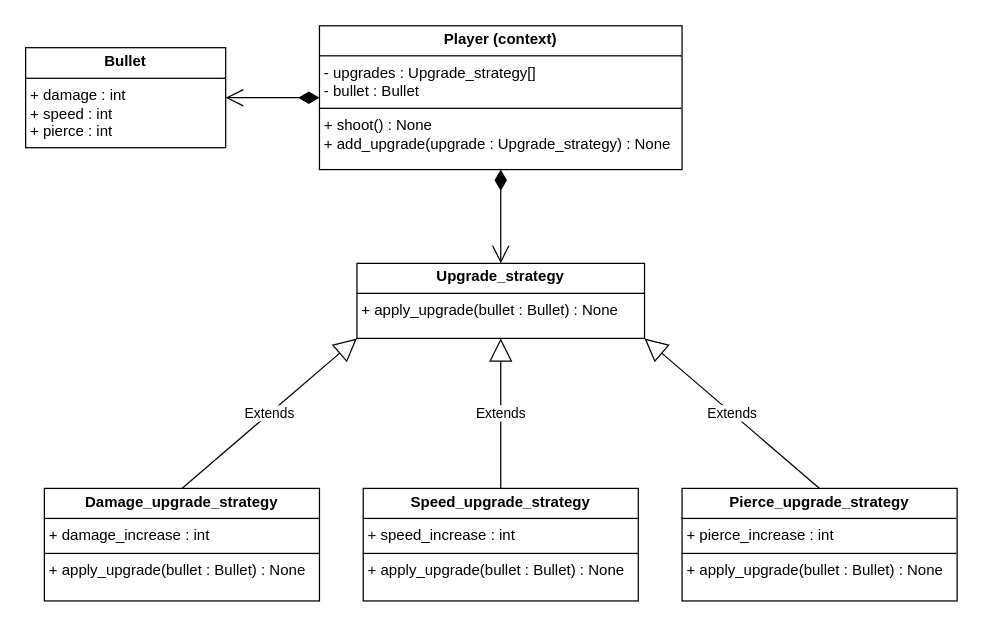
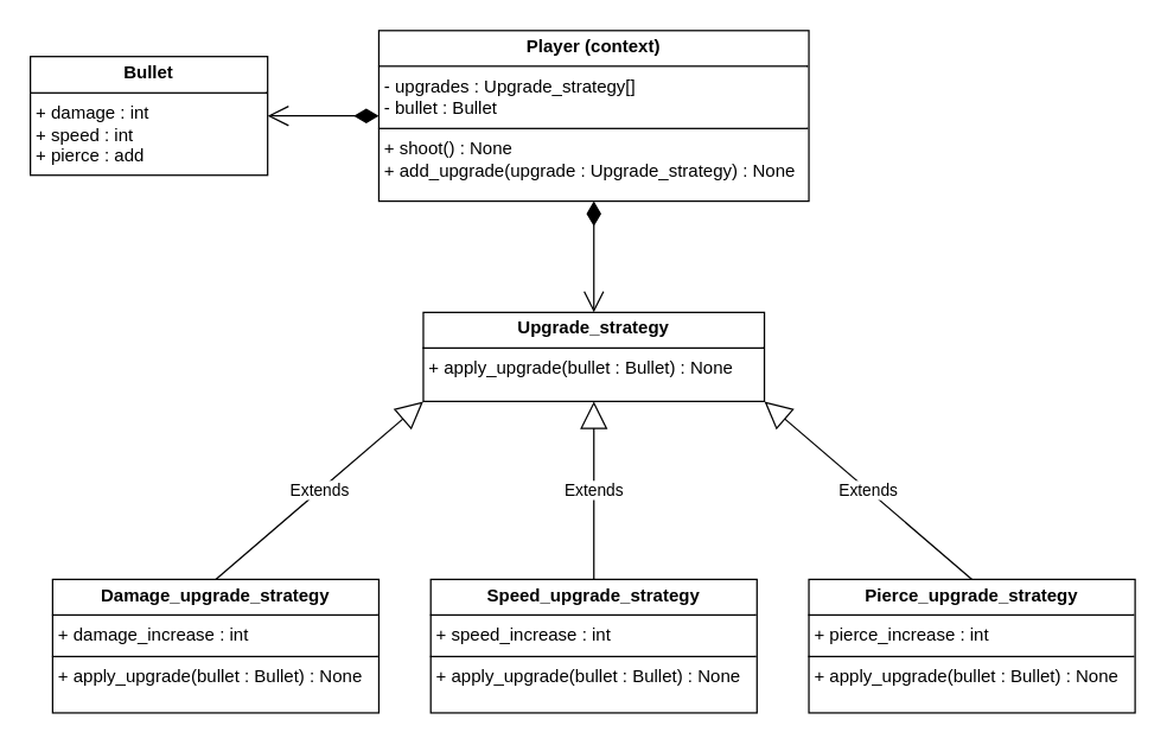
- <mxCell id="2" value="&lt;p style=&quot;margin:0px;margin-top:4px;text-align:center;&quot;&gt;&lt;b&gt;Bullet&lt;/b&gt;&lt;/p&gt;&lt;hr size=&quot;1&quot; style=&quot;border-style:solid;&quot;&gt;&lt;p style=&quot;margin:0px;margin-left:4px;&quot;&gt;+ damage : int&lt;/p&gt;&lt;p style=&quot;margin:0px;margin-left:4px;&quot;&gt;+ speed : int&lt;/p&gt;&lt;p style=&quot;margin:0px;margin-left:4px;&quot;&gt;+ pierce : int&lt;/p&gt;" style="verticalAlign=top;align=left;overflow=fill;html=1;whiteSpace=wrap;" parent="1" vertex="1"><mxGeometry x="20" y="37.5" width="160" height="80" as="geometry" /></mxCell>
+ <mxCell id="2" value="&lt;p style=&quot;margin:0px;margin-top:4px;text-align:center;&quot;&gt;&lt;b&gt;Bullet&lt;/b&gt;&lt;/p&gt;&lt;hr size=&quot;1&quot; style=&quot;border-style:solid;&quot;&gt;&lt;p style=&quot;margin:0px;margin-left:4px;&quot;&gt;+ damage : int&lt;/p&gt;&lt;p style=&quot;margin:0px;margin-left:4px;&quot;&gt;+ speed : int&lt;/p&gt;&lt;p style=&quot;margin:0px;margin-left:4px;&quot;&gt;+ pierce : add&lt;/p&gt;" style="verticalAlign=top;align=left;overflow=fill;html=1;whiteSpace=wrap;" parent="1" vertex="1"><mxGeometry x="20" y="37.5" width="160" height="80" as="geometry" /></mxCell>
